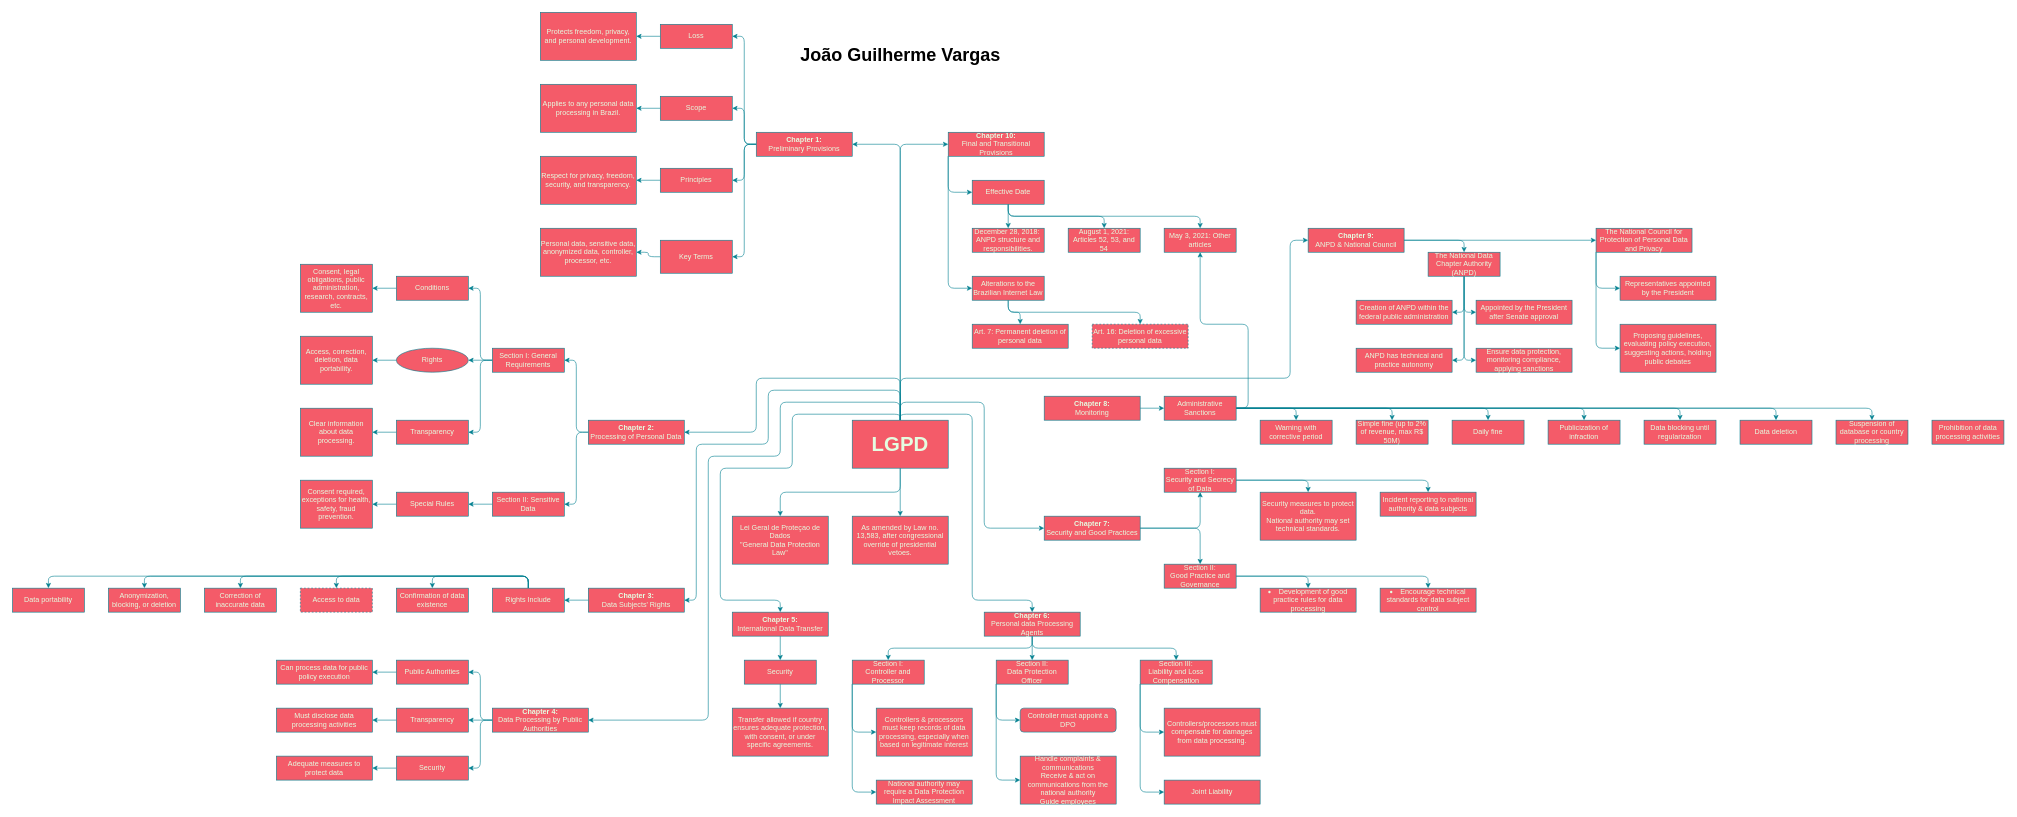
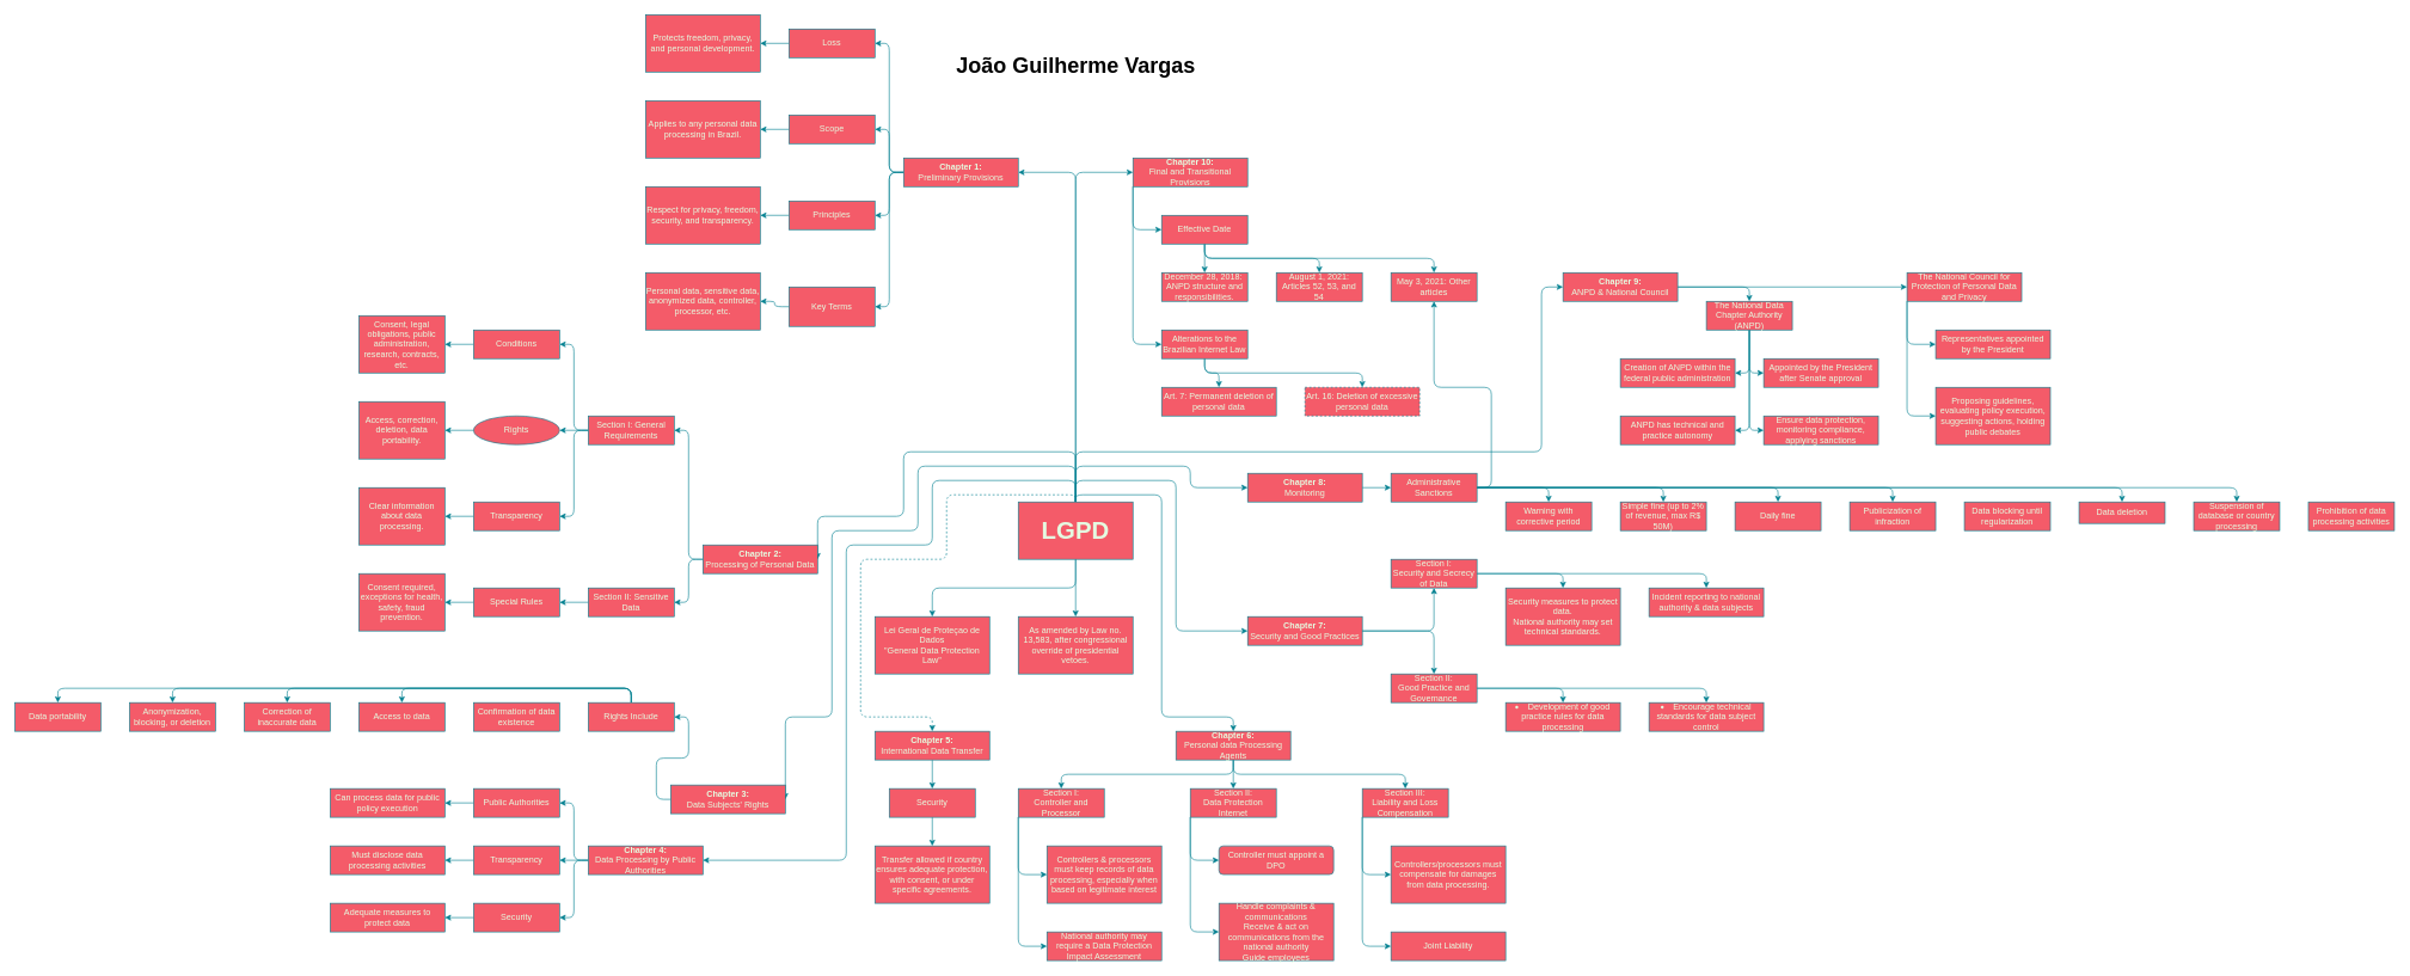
+ <mxCell id="11" style="edgeStyle=orthogonalEdgeStyle;orthogonalLoop=1;jettySize=auto;html=1;exitX=0.5;exitY=0;exitDx=0;exitDy=0;entryX=0;entryY=0.5;entryDx=0;entryDy=0;strokeColor=#028090;fontColor=#E4FDE1;fillColor=#F45B69;" edge="1" parent="1" source="14" target="119"><mxGeometry relative="1" as="geometry"><Array as="points"><mxPoint x="1500" y="650" /><mxPoint x="1660" y="650" /><mxPoint x="1660" y="680" /></Array></mxGeometry></mxCell>
- <mxCell id="124" style="edgeStyle=orthogonalEdgeStyle;orthogonalLoop=1;jettySize=auto;html=1;exitX=1;exitY=0.5;exitDx=0;exitDy=0;entryX=0.5;entryY=0;entryDx=0;entryDy=0;strokeColor=#028090;fontColor=#E4FDE1;fillColor=#F45B69;" edge="1" parent="1" source="128" target="133"><mxGeometry relative="1" as="geometry" /></mxCell>
- <mxCell id="36" value="&lt;div&gt;&lt;b&gt;Chapter 2:&lt;/b&gt;&lt;/div&gt;&lt;div&gt;Processing of Personal Data&lt;/div&gt;" style="whiteSpace=wrap;html=1;strokeColor=#028090;fontColor=#E4FDE1;fillColor=#F45B69;" vertex="1" parent="1"><mxGeometry x="980" y="700" width="160" height="40" as="geometry" /></mxCell>
+ <mxCell id="36" value="&lt;div&gt;&lt;b&gt;Chapter 2:&lt;/b&gt;&lt;/div&gt;&lt;div&gt;Processing of Personal Data&lt;/div&gt;" style="whiteSpace=wrap;html=1;strokeColor=#028090;fontColor=#E4FDE1;fillColor=#F45B69;" vertex="1" parent="1"><mxGeometry x="980" y="760" width="160" height="40" as="geometry" /></mxCell>
- <mxCell id="134" value="Data deletion" style="whiteSpace=wrap;html=1;strokeColor=#028090;fontColor=#E4FDE1;fillColor=#F45B69;" vertex="1" parent="1"><mxGeometry x="2900" y="700" width="120" height="40" as="geometry" /></mxCell>
+ <mxCell id="134" value="Data deletion" style="whiteSpace=wrap;html=1;strokeColor=#028090;fontColor=#E4FDE1;fillColor=#F45B69;" vertex="1" parent="1"><mxGeometry x="2900" y="700" width="120" height="30" as="geometry" /></mxCell>
- <mxCell id="8" style="edgeStyle=orthogonalEdgeStyle;orthogonalLoop=1;jettySize=auto;html=1;exitX=0.5;exitY=0;exitDx=0;exitDy=0;entryX=0.5;entryY=0;entryDx=0;entryDy=0;strokeColor=#028090;fontColor=#E4FDE1;fillColor=#F45B69;" edge="1" parent="1" source="14" target="82"><mxGeometry relative="1" as="geometry"><Array as="points"><mxPoint x="1500" y="690" /><mxPoint x="1320" y="690" /><mxPoint x="1320" y="780" /><mxPoint x="1200" y="780" /><mxPoint x="1200" y="1000" /><mxPoint x="1300" y="1000" /></Array></mxGeometry></mxCell>
+ <mxCell id="8" style="edgeStyle=orthogonalEdgeStyle;orthogonalLoop=1;jettySize=auto;html=1;exitX=0.5;exitY=0;exitDx=0;exitDy=0;entryX=0.5;entryY=0;entryDx=0;entryDy=0;strokeColor=#028090;fontColor=#E4FDE1;fillColor=#F45B69;dashed=1;" edge="1" parent="1" source="14" target="82"><mxGeometry relative="1" as="geometry"><Array as="points"><mxPoint x="1500" y="690" /><mxPoint x="1320" y="690" /><mxPoint x="1320" y="780" /><mxPoint x="1200" y="780" /><mxPoint x="1200" y="1000" /><mxPoint x="1300" y="1000" /></Array></mxGeometry></mxCell>
- <mxCell id="57" style="edgeStyle=orthogonalEdgeStyle;orthogonalLoop=1;jettySize=auto;html=1;exitX=0.5;exitY=0;exitDx=0;exitDy=0;entryX=0.5;entryY=0;entryDx=0;entryDy=0;strokeColor=#028090;fontColor=#E4FDE1;fillColor=#F45B69;" edge="1" parent="1" source="62" target="63"><mxGeometry relative="1" as="geometry" /></mxCell>
- <mxCell id="67" value="Access to data" style="whiteSpace=wrap;html=1;strokeColor=#028090;fontColor=#E4FDE1;fillColor=#F45B69;dashed=1;" vertex="1" parent="1"><mxGeometry x="500" y="980" width="120" height="40" as="geometry" /></mxCell>
+ <mxCell id="67" value="Access to data" style="whiteSpace=wrap;html=1;strokeColor=#028090;fontColor=#E4FDE1;fillColor=#F45B69;" vertex="1" parent="1"><mxGeometry x="500" y="980" width="120" height="40" as="geometry" /></mxCell>
- <mxCell id="56" value="&lt;div&gt;&lt;b&gt;Chapter 3:&lt;/b&gt;&lt;/div&gt;&lt;div&gt;Data Subjects' Rights&lt;/div&gt;" style="whiteSpace=wrap;html=1;strokeColor=#028090;fontColor=#E4FDE1;fillColor=#F45B69;" vertex="1" parent="1"><mxGeometry x="980" y="980" width="160" height="40" as="geometry" /></mxCell>
+ <mxCell id="56" value="&lt;div&gt;&lt;b&gt;Chapter 3:&lt;/b&gt;&lt;/div&gt;&lt;div&gt;Data Subjects' Rights&lt;/div&gt;" style="whiteSpace=wrap;html=1;strokeColor=#028090;fontColor=#E4FDE1;fillColor=#F45B69;" vertex="1" parent="1"><mxGeometry x="935" y="1095" width="160" height="40" as="geometry" /></mxCell>
- <mxCell id="95" value="&lt;div&gt;Section II:&lt;/div&gt;&lt;div&gt;Data Protection Officer&lt;br&gt;&lt;/div&gt;" style="whiteSpace=wrap;html=1;strokeColor=#028090;fontColor=#E4FDE1;fillColor=#F45B69;" vertex="1" parent="1"><mxGeometry x="1660" y="1100" width="120" height="40" as="geometry" /></mxCell>
+ <mxCell id="95" value="&lt;div&gt;Section II:&lt;/div&gt;&lt;div&gt;Data Protection Internet&lt;br&gt;&lt;/div&gt;" style="whiteSpace=wrap;html=1;strokeColor=#028090;fontColor=#E4FDE1;fillColor=#F45B69;" vertex="1" parent="1"><mxGeometry x="1660" y="1100" width="120" height="40" as="geometry" /></mxCell>
